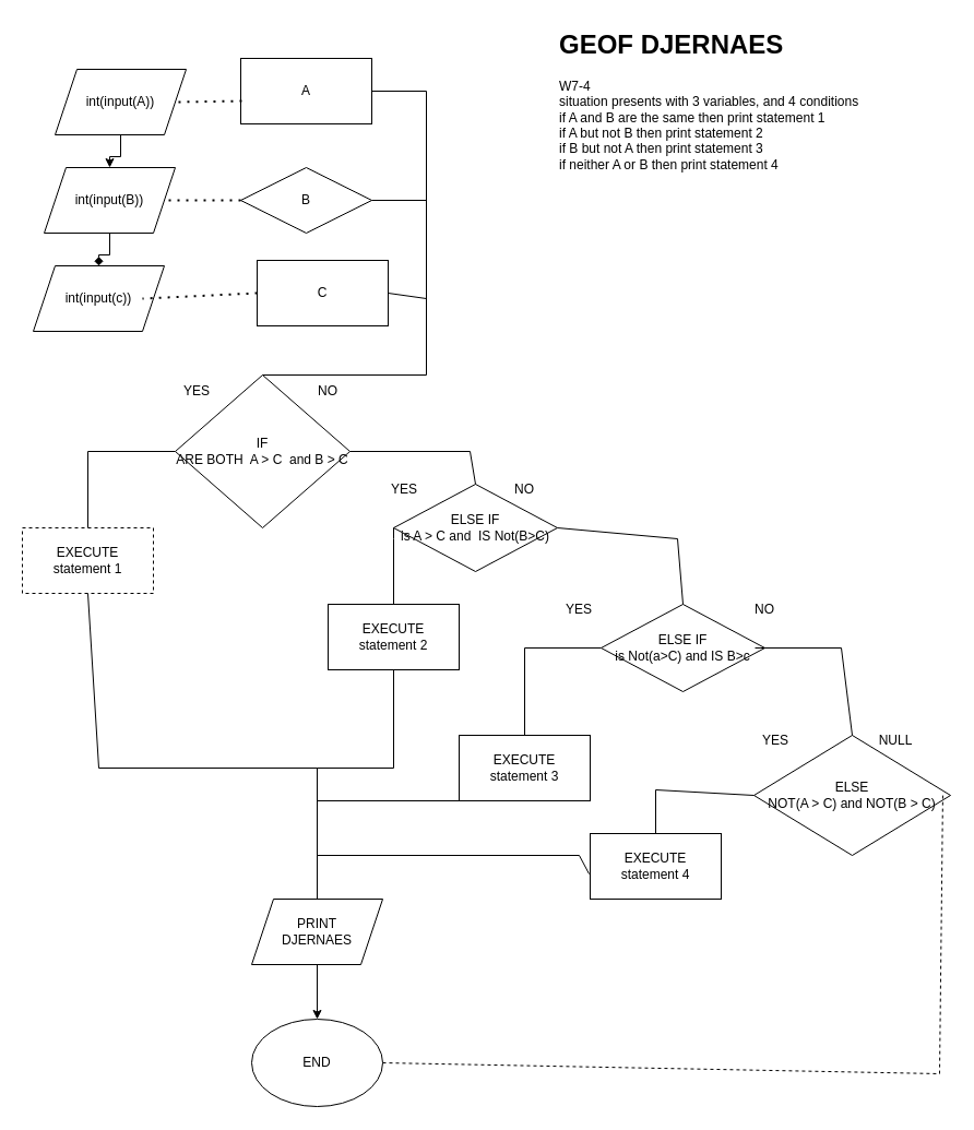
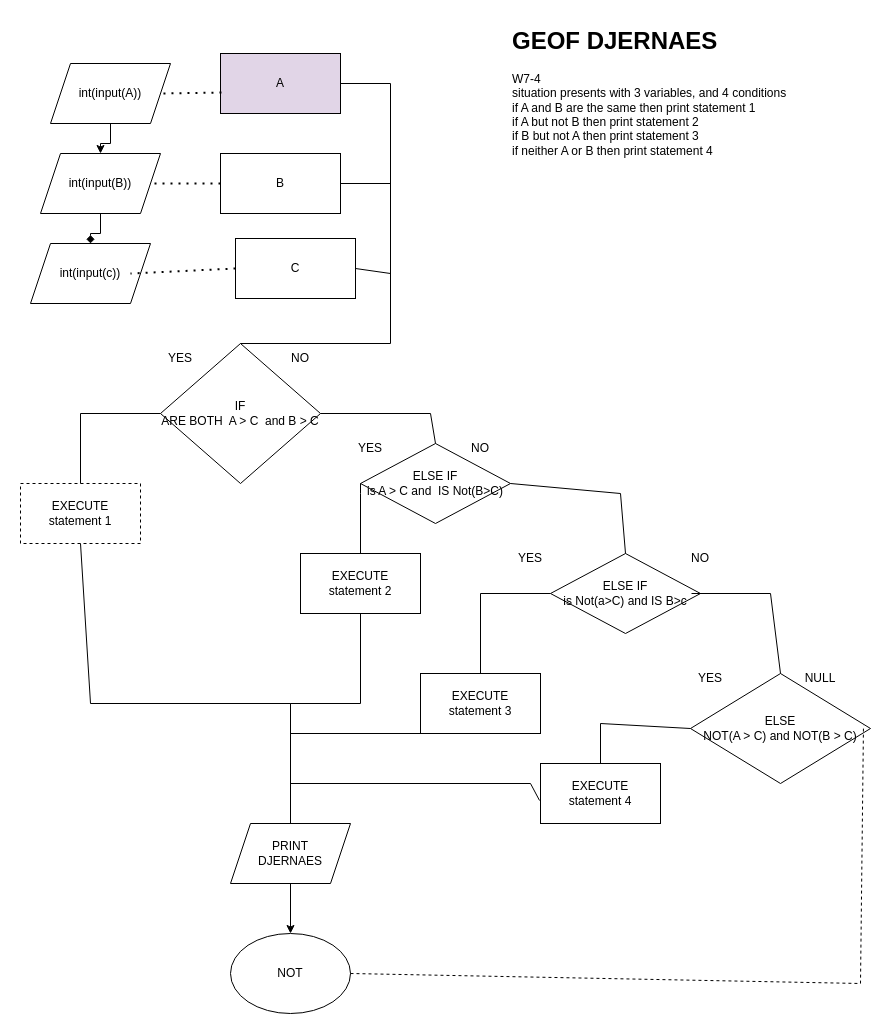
- <mxCell id="12" value="A" style="rounded=0;whiteSpace=wrap;html=1;" vertex="1" parent="1"><mxGeometry x="220" y="53" width="120" height="60" as="geometry" /></mxCell>
+ <mxCell id="12" value="A" style="rounded=0;whiteSpace=wrap;html=1;fillColor=#e1d5e7;" vertex="1" parent="1"><mxGeometry x="220" y="53" width="120" height="60" as="geometry" /></mxCell>
- <mxCell id="11" value="B" style="rhombus;whiteSpace=wrap;html=1;" vertex="1" parent="1"><mxGeometry x="220" y="153" width="120" height="60" as="geometry" /></mxCell>
+ <mxCell id="11" value="B" style="rounded=0;whiteSpace=wrap;html=1;" vertex="1" parent="1"><mxGeometry x="220" y="153" width="120" height="60" as="geometry" /></mxCell>
- <mxCell id="2" value="END" style="ellipse;whiteSpace=wrap;html=1;" vertex="1" parent="1"><mxGeometry x="230" y="933" width="120" height="80" as="geometry" /></mxCell>
+ <mxCell id="2" value="NOT" style="ellipse;whiteSpace=wrap;html=1;" vertex="1" parent="1"><mxGeometry x="230" y="933" width="120" height="80" as="geometry" /></mxCell>
